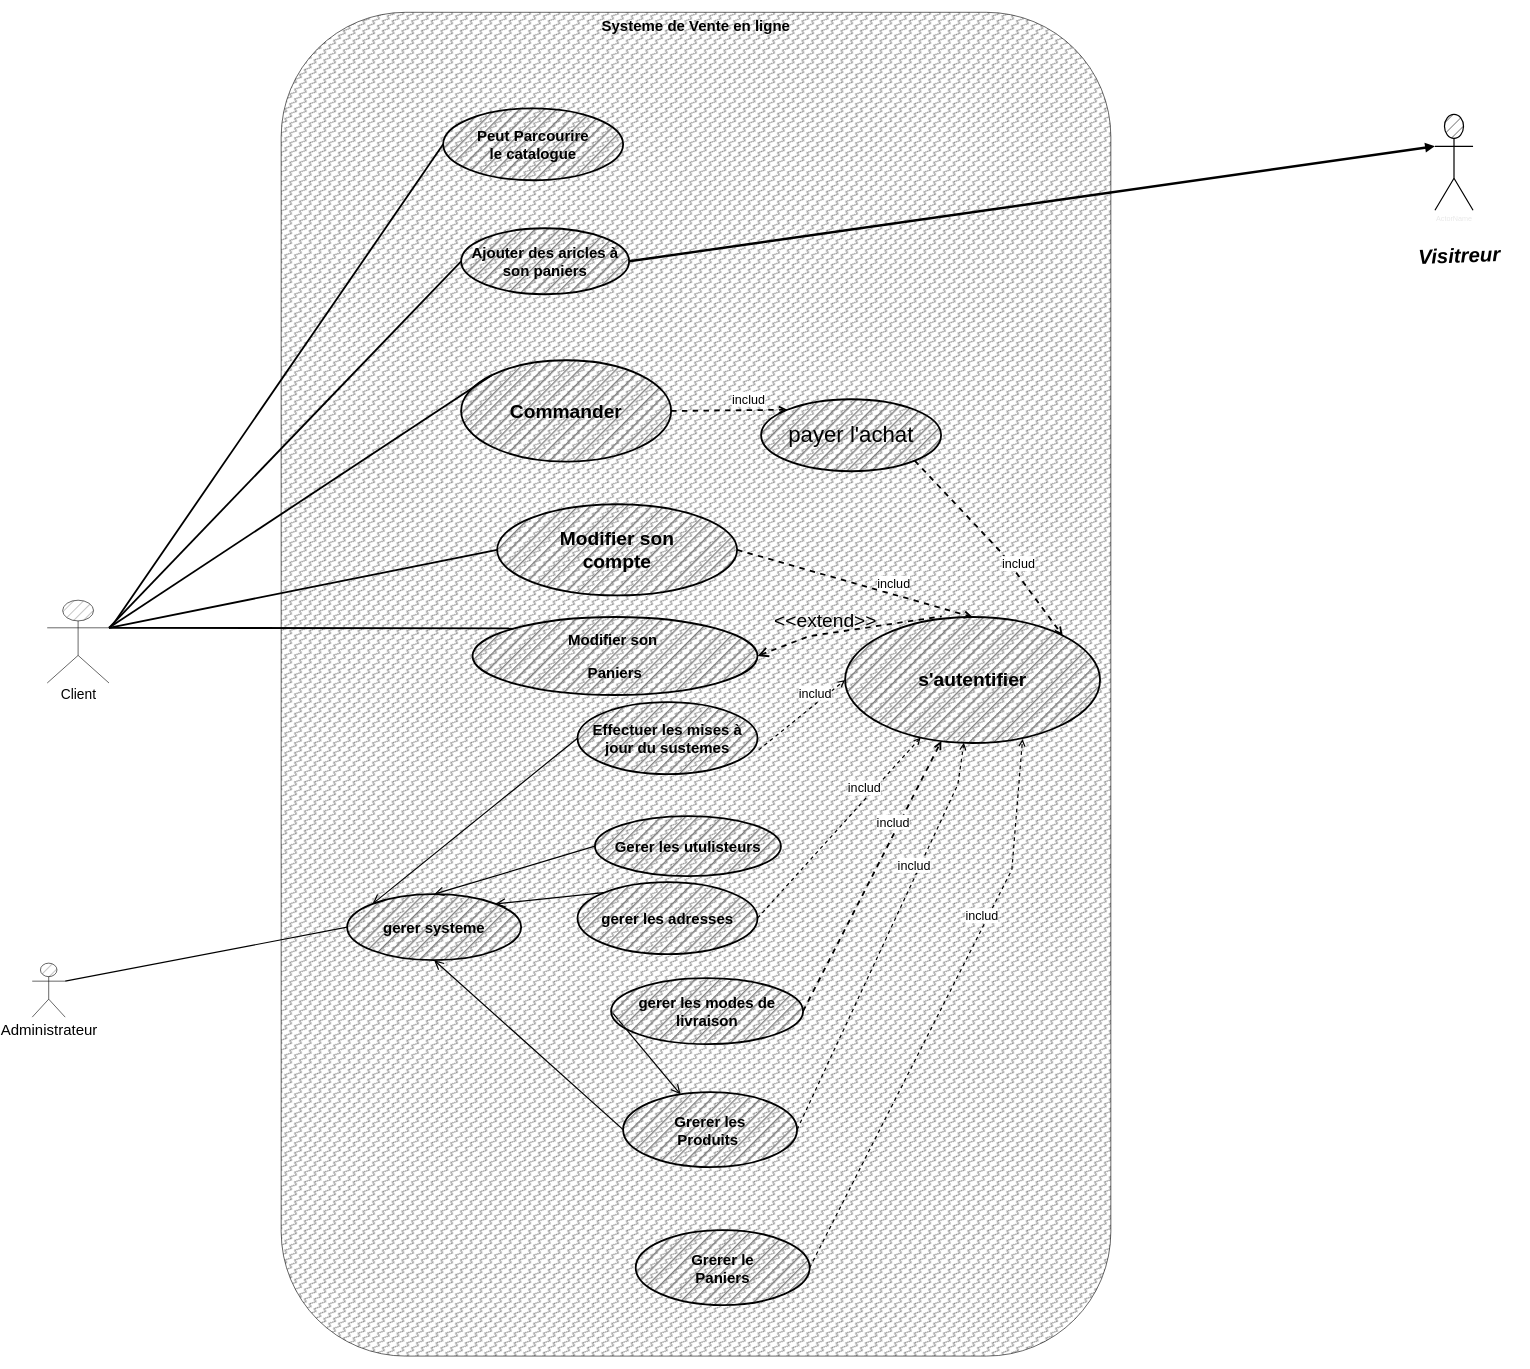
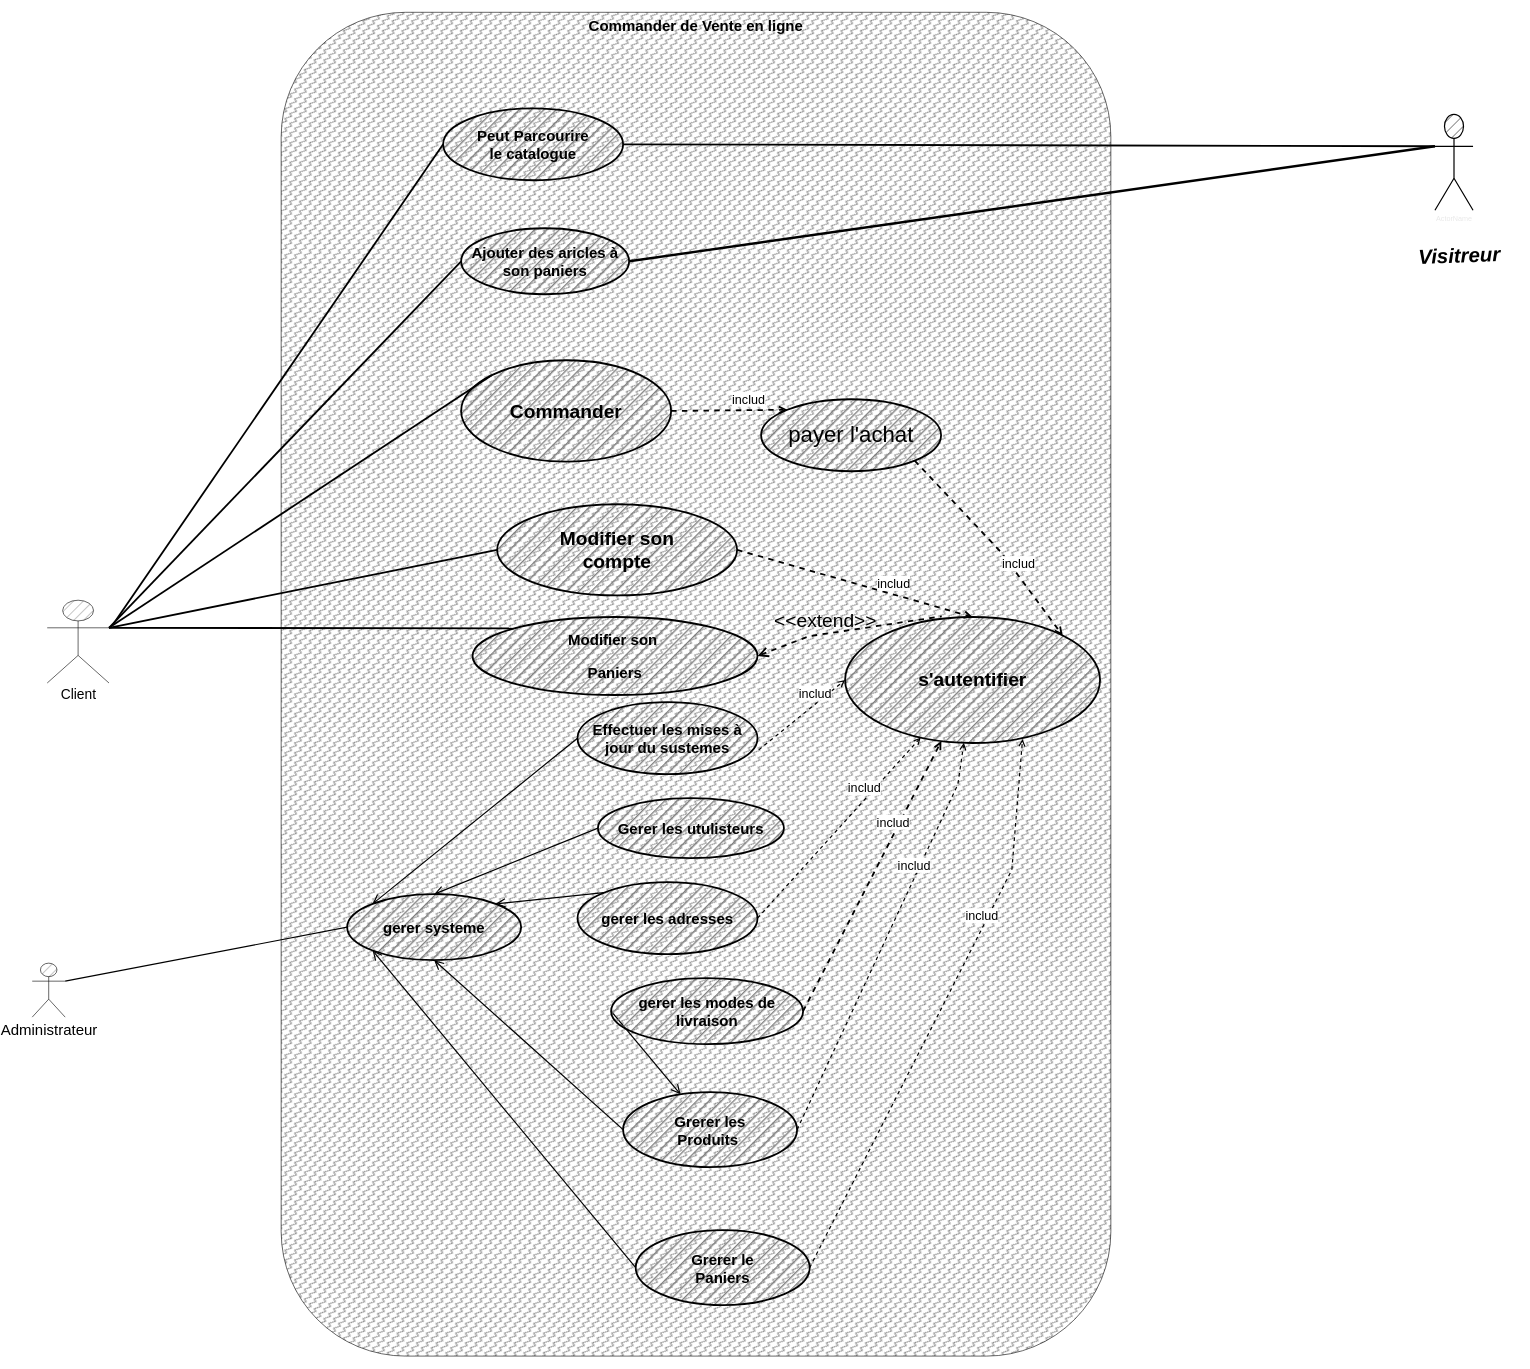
- <mxCell id="3" value="Systeme de Vente en ligne" style="shape=rect;html=1;verticalAlign=top;fontStyle=1;whiteSpace=wrap;align=center;fillStyle=zigzag-line;fillColor=#808080;rounded=1;fontSize=25;gradientColor=none;" vertex="1" parent="1"><mxGeometry x="435" y="20" width="1383" height="2240" as="geometry" /></mxCell>
+ <mxCell id="3" value="Commander de Vente en ligne" style="shape=rect;html=1;verticalAlign=top;fontStyle=1;whiteSpace=wrap;align=center;fillStyle=zigzag-line;fillColor=#808080;rounded=1;fontSize=25;gradientColor=none;" vertex="1" parent="1"><mxGeometry x="435" y="20" width="1383" height="2240" as="geometry" /></mxCell>
+ <mxCell id="41" value="" style="endArrow=none;html=1;rounded=0;strokeWidth=3;fontSize=52;entryX=0;entryY=0.333;entryDx=0;entryDy=0;entryPerimeter=0;exitX=1;exitY=0.5;exitDx=0;exitDy=0;" edge="1" parent="1" source="34" target="36"><mxGeometry width="50" height="50" relative="1" as="geometry"><mxPoint x="1785" y="910" as="sourcePoint" /><mxPoint x="2335" y="110" as="targetPoint" /></mxGeometry></mxCell>
- <mxCell id="42" value="" style="endArrow=block;html=1;rounded=0;strokeWidth=4;fontSize=55;entryX=0;entryY=0.333;entryDx=0;entryDy=0;entryPerimeter=0;exitX=1;exitY=0.5;exitDx=0;exitDy=0;" edge="1" parent="1" source="5" target="36"><mxGeometry width="50" height="50" relative="1" as="geometry"><mxPoint x="995" y="360" as="sourcePoint" /><mxPoint x="2348.25" y="363.333" as="targetPoint" /></mxGeometry></mxCell>
+ <mxCell id="42" value="" style="endArrow=none;html=1;rounded=0;strokeWidth=4;fontSize=55;entryX=0;entryY=0.333;entryDx=0;entryDy=0;entryPerimeter=0;exitX=1;exitY=0.5;exitDx=0;exitDy=0;" edge="1" parent="1" source="5" target="36"><mxGeometry width="50" height="50" relative="1" as="geometry"><mxPoint x="995" y="360" as="sourcePoint" /><mxPoint x="2348.25" y="363.333" as="targetPoint" /></mxGeometry></mxCell>
- <mxCell id="9" value="Gerer les utulisteurs" style="shape=ellipse;html=1;strokeWidth=3;fontStyle=1;whiteSpace=wrap;align=center;perimeter=ellipsePerimeter;rounded=1;fillStyle=hatch;fillColor=#808080;fontSize=25;" vertex="1" parent="1"><mxGeometry x="958" y="1360" width="310" height="100" as="geometry" /></mxCell>
+ <mxCell id="9" value="Gerer les utulisteurs" style="shape=ellipse;html=1;strokeWidth=3;fontStyle=1;whiteSpace=wrap;align=center;perimeter=ellipsePerimeter;rounded=1;fillStyle=hatch;fillColor=#808080;fontSize=25;" vertex="1" parent="1"><mxGeometry x="963" y="1330" width="310" height="100" as="geometry" /></mxCell>
+ <mxCell id="39" value="" style="endArrow=open;endFill=1;endSize=12;html=1;rounded=0;fontSize=18;strokeWidth=2;exitX=0;exitY=0.5;exitDx=0;exitDy=0;entryX=0;entryY=1;entryDx=0;entryDy=0;" edge="1" parent="1" source="38" target="7"><mxGeometry width="160" relative="1" as="geometry"><mxPoint x="995" y="2193.57" as="sourcePoint" /><mxPoint x="496.563" y="1629.996" as="targetPoint" /></mxGeometry></mxCell>
